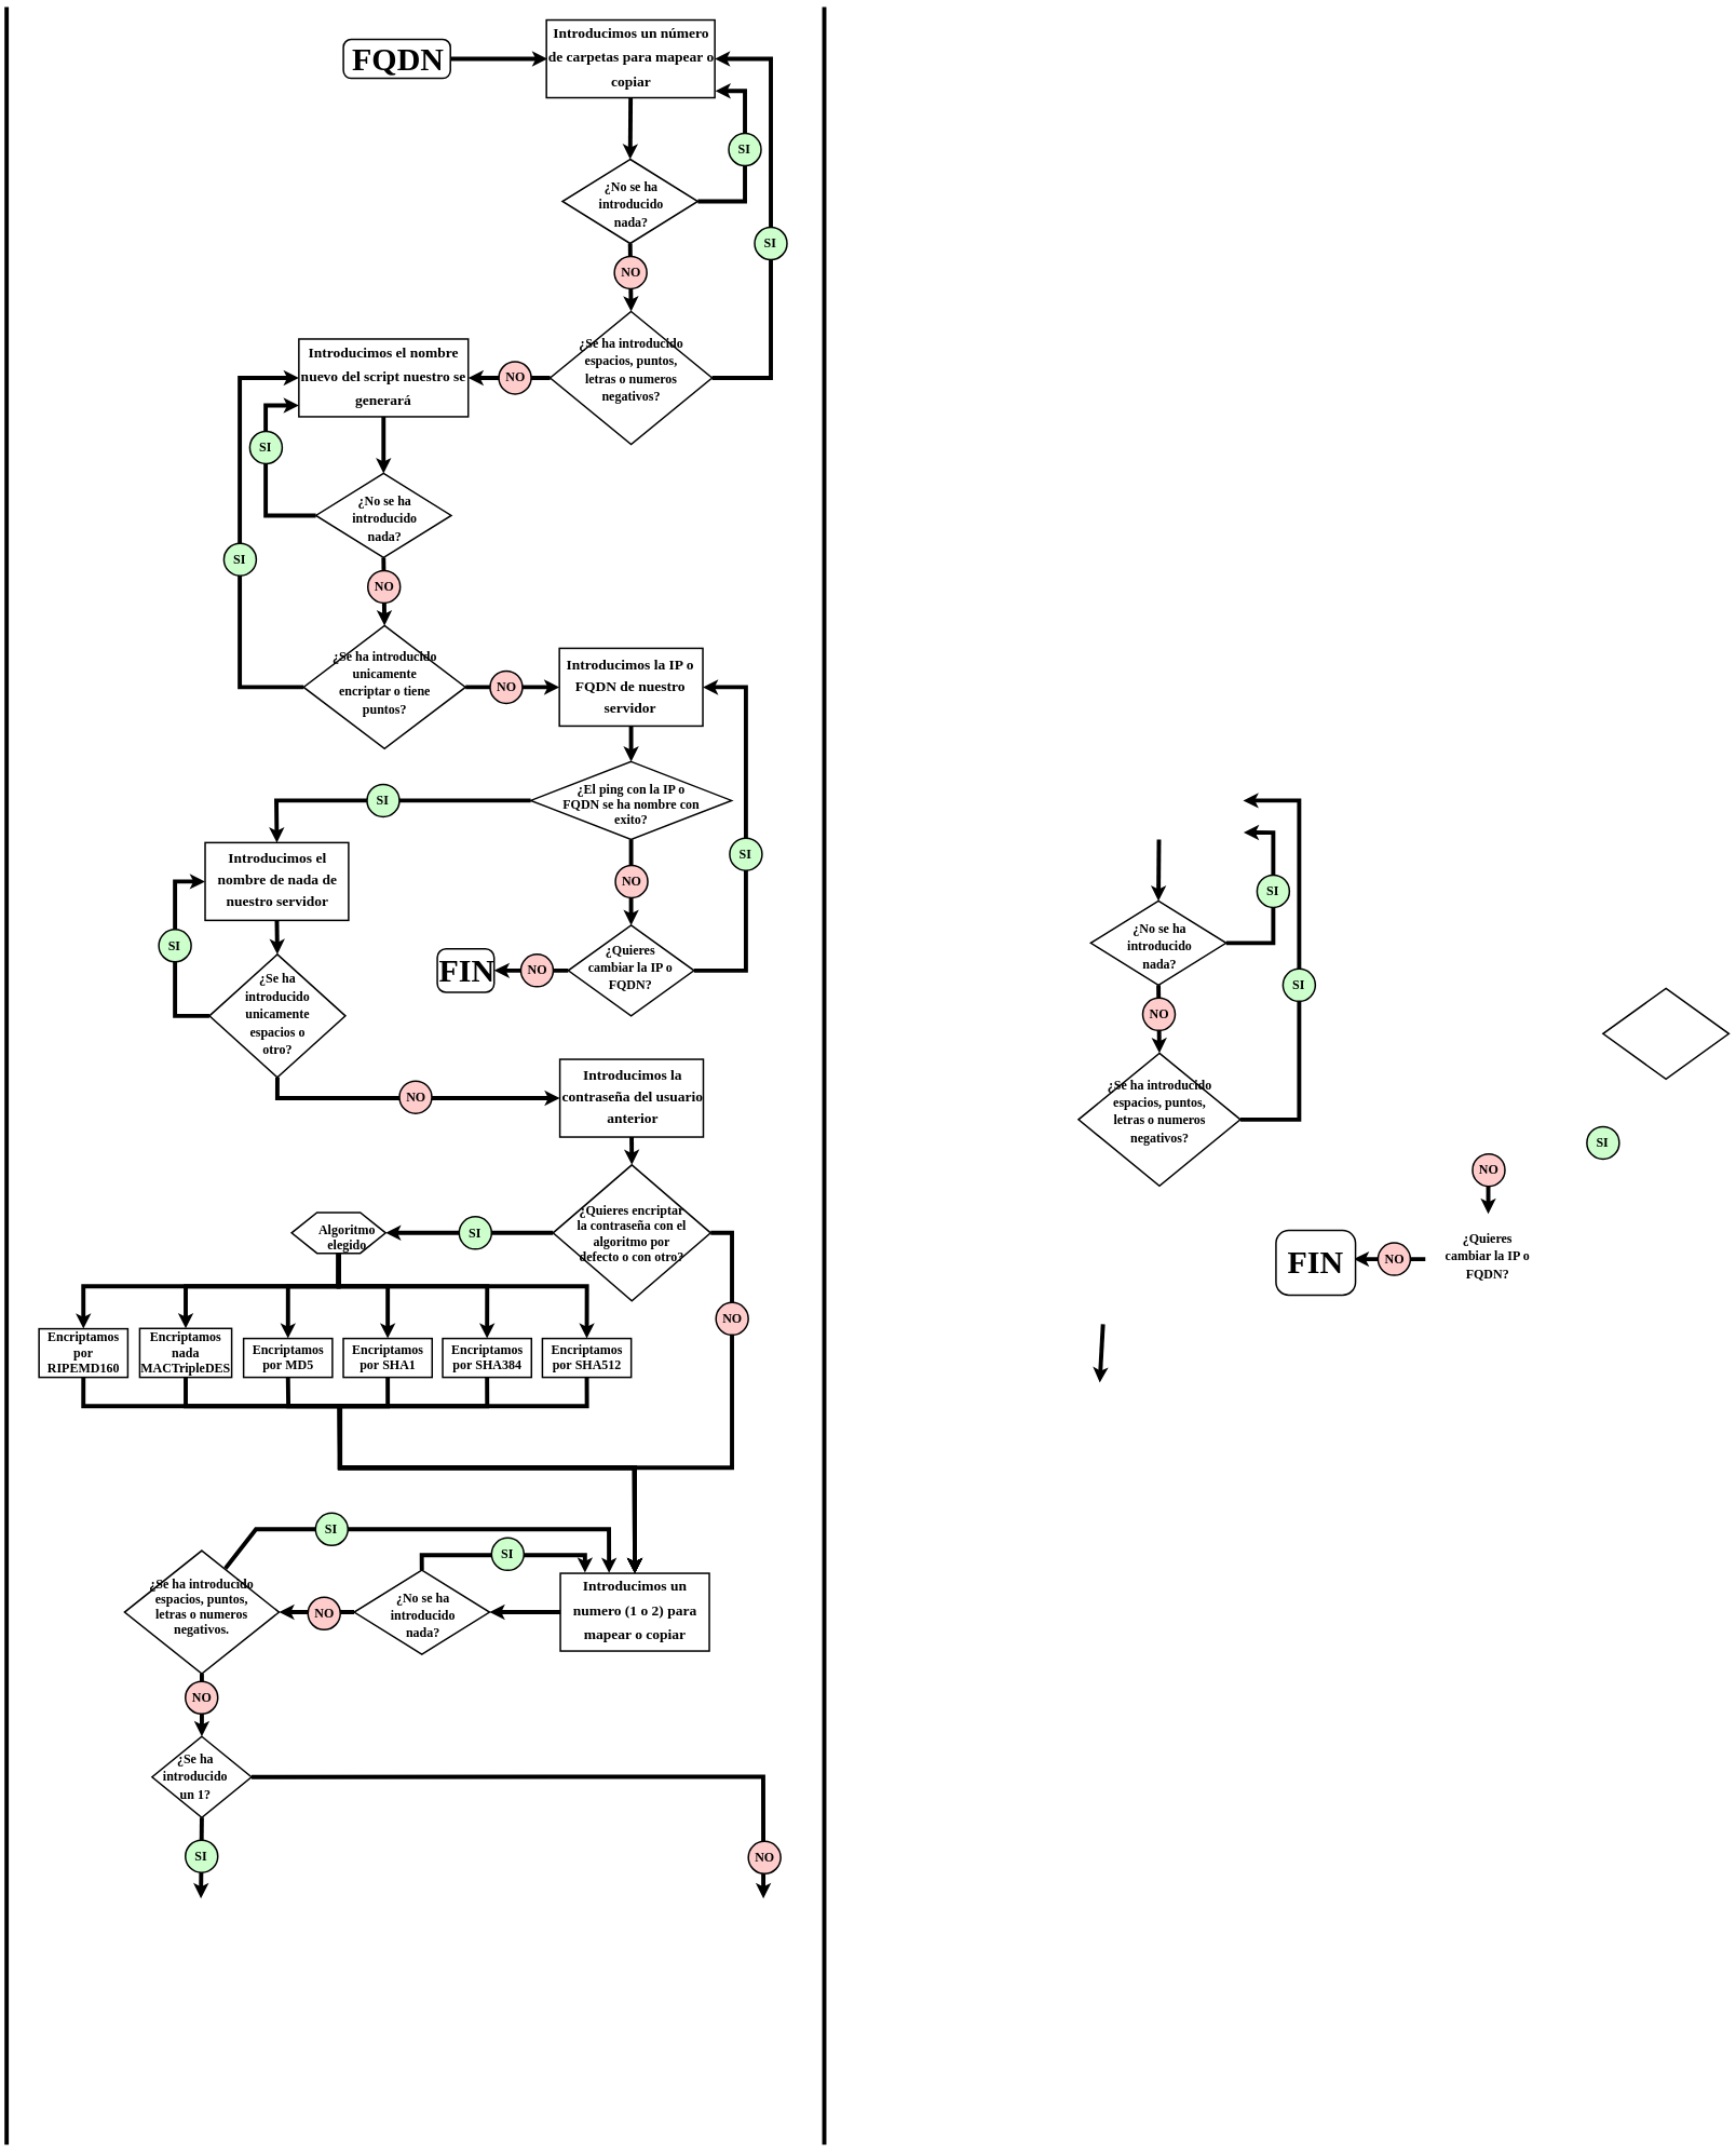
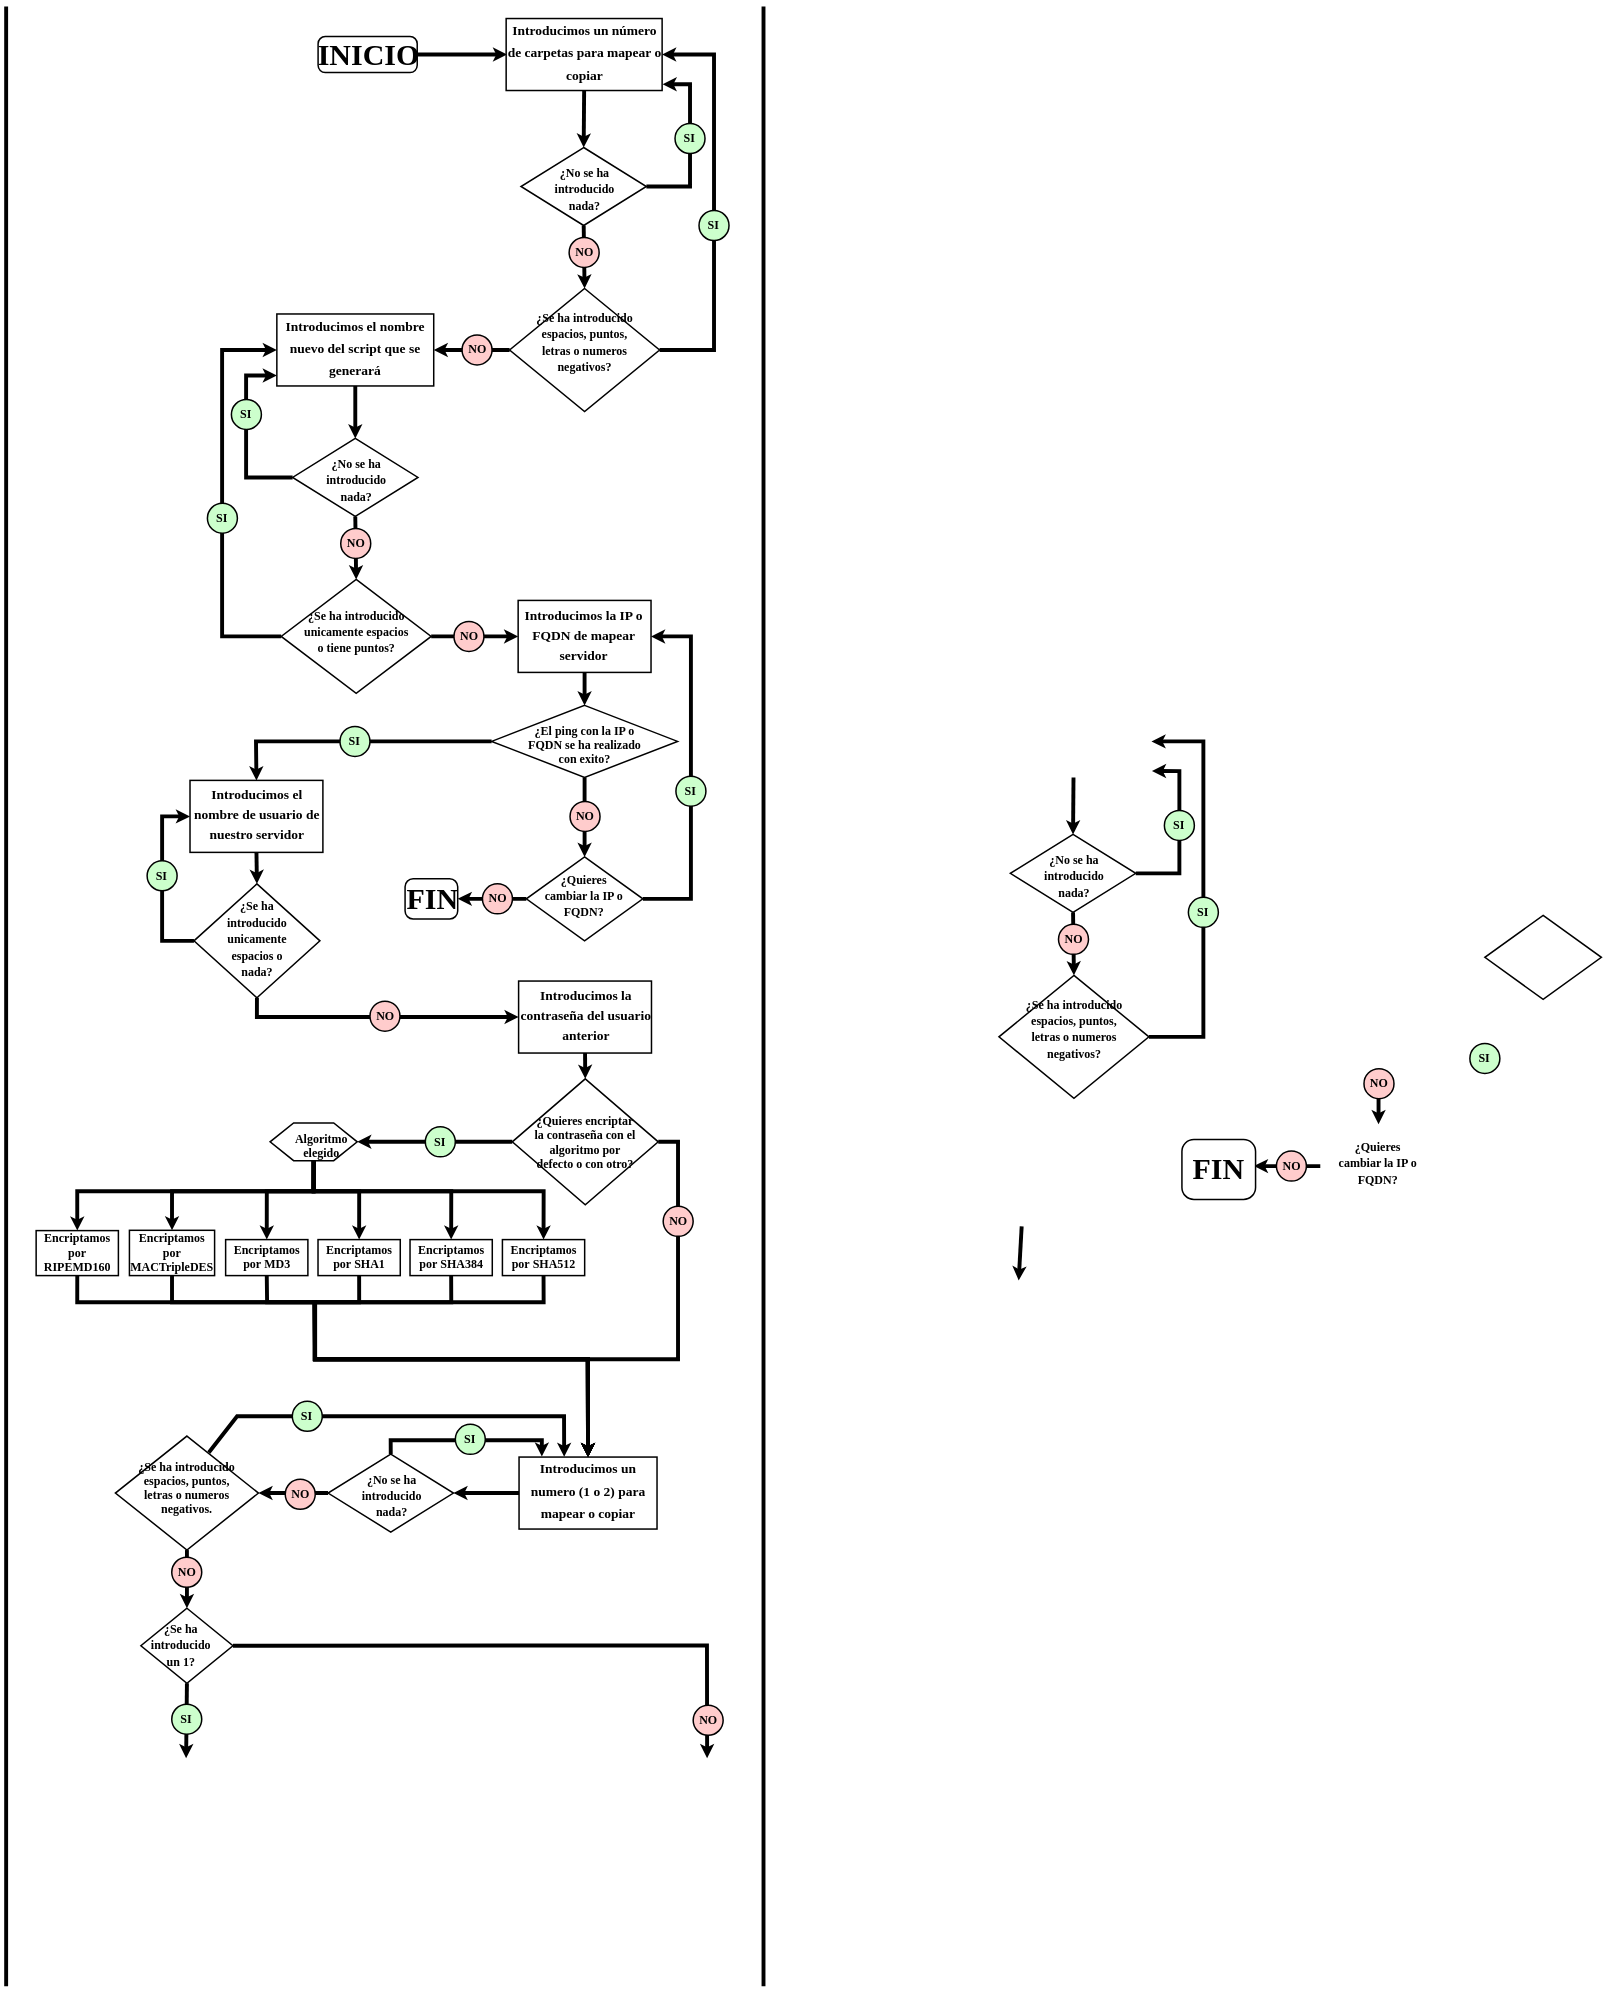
- <mxCell id="3" value="&lt;span style=&quot;border-color: var(--border-color);&quot;&gt;&lt;font data-font-src=&quot;https://fonts.googleapis.com/css?family=Poppins&quot; face=&quot;Poppins&quot; size=&quot;1&quot; style=&quot;&quot;&gt;&lt;b style=&quot;font-size: 100px;&quot;&gt;FQDN&lt;/b&gt;&lt;/font&gt;&lt;/span&gt;" style="text;html=1;strokeColor=none;fillColor=none;align=center;verticalAlign=middle;whiteSpace=wrap;rounded=0;fontSize=30;fontFamily=Tahoma;" vertex="1" parent="1"><mxGeometry x="1074" y="132.5" width="308.5" height="95" as="geometry" /></mxCell>
+ <mxCell id="3" value="&lt;span style=&quot;border-color: var(--border-color);&quot;&gt;&lt;font data-font-src=&quot;https://fonts.googleapis.com/css?family=Poppins&quot; face=&quot;Poppins&quot; size=&quot;1&quot; style=&quot;&quot;&gt;&lt;b style=&quot;font-size: 100px;&quot;&gt;INICIO&lt;/b&gt;&lt;/font&gt;&lt;/span&gt;" style="text;html=1;strokeColor=none;fillColor=none;align=center;verticalAlign=middle;whiteSpace=wrap;rounded=0;fontSize=30;fontFamily=Tahoma;" vertex="1" parent="1"><mxGeometry x="1074" y="132.5" width="308.5" height="95" as="geometry" /></mxCell>
- <mxCell id="25" value="&lt;p style=&quot;line-height: 210%;&quot;&gt;&lt;span style=&quot;border-color: var(--border-color);&quot;&gt;&lt;font size=&quot;1&quot; data-font-src=&quot;https://fonts.googleapis.com/css?family=Poppins&quot; face=&quot;Poppins&quot; style=&quot;&quot;&gt;&lt;b style=&quot;font-size: 45px;&quot;&gt;Introducimos el nombre nuevo del script nuestro se generará&lt;/b&gt;&lt;/font&gt;&lt;/span&gt;&lt;/p&gt;" style="text;html=1;strokeColor=none;fillColor=none;align=center;verticalAlign=middle;whiteSpace=wrap;rounded=0;fontSize=30;fontFamily=Tahoma;" vertex="1" parent="1"><mxGeometry x="927" y="1060" width="512.5" height="210" as="geometry" /></mxCell>
+ <mxCell id="25" value="&lt;p style=&quot;line-height: 210%;&quot;&gt;&lt;span style=&quot;border-color: var(--border-color);&quot;&gt;&lt;font size=&quot;1&quot; data-font-src=&quot;https://fonts.googleapis.com/css?family=Poppins&quot; face=&quot;Poppins&quot; style=&quot;&quot;&gt;&lt;b style=&quot;font-size: 45px;&quot;&gt;Introducimos el nombre nuevo del script que se generará&lt;/b&gt;&lt;/font&gt;&lt;/span&gt;&lt;/p&gt;" style="text;html=1;strokeColor=none;fillColor=none;align=center;verticalAlign=middle;whiteSpace=wrap;rounded=0;fontSize=30;fontFamily=Tahoma;" vertex="1" parent="1"><mxGeometry x="927" y="1060" width="512.5" height="210" as="geometry" /></mxCell>
- <mxCell id="31" value="&lt;p style=&quot;line-height: 148%;&quot;&gt;&lt;font size=&quot;1&quot; face=&quot;Poppins&quot;&gt;&lt;b style=&quot;font-size: 40px;&quot;&gt;¿Se ha introducido unicamente encriptar o tiene puntos?&lt;/b&gt;&lt;/font&gt;&lt;/p&gt;" style="text;html=1;strokeColor=none;fillColor=none;align=center;verticalAlign=middle;whiteSpace=wrap;rounded=0;fontSize=30;fontFamily=Tahoma;" vertex="1" parent="1"><mxGeometry x="1002.72" y="1996" width="368.55" height="230" as="geometry" /></mxCell>
+ <mxCell id="31" value="&lt;p style=&quot;line-height: 148%;&quot;&gt;&lt;font size=&quot;1&quot; face=&quot;Poppins&quot;&gt;&lt;b style=&quot;font-size: 40px;&quot;&gt;¿Se ha introducido unicamente espacios o tiene puntos?&lt;/b&gt;&lt;/font&gt;&lt;/p&gt;" style="text;html=1;strokeColor=none;fillColor=none;align=center;verticalAlign=middle;whiteSpace=wrap;rounded=0;fontSize=30;fontFamily=Tahoma;" vertex="1" parent="1"><mxGeometry x="1002.72" y="1996" width="368.55" height="230" as="geometry" /></mxCell>
- <mxCell id="41" value="&lt;p style=&quot;line-height: 210%;&quot;&gt;&lt;font face=&quot;Poppins&quot;&gt;&lt;span style=&quot;font-size: 45px;&quot;&gt;&lt;b&gt;Introducimos la IP o FQDN de nuestro servidor&lt;/b&gt;&lt;/span&gt;&lt;/font&gt;&lt;/p&gt;" style="text;html=1;strokeColor=none;fillColor=none;align=center;verticalAlign=middle;whiteSpace=wrap;rounded=0;fontSize=30;fontFamily=Tahoma;" vertex="1" parent="1"><mxGeometry x="1731.49" y="2015" width="428.51" height="210" as="geometry" /></mxCell>
+ <mxCell id="41" value="&lt;p style=&quot;line-height: 210%;&quot;&gt;&lt;font face=&quot;Poppins&quot;&gt;&lt;span style=&quot;font-size: 45px;&quot;&gt;&lt;b&gt;Introducimos la IP o FQDN de mapear servidor&lt;/b&gt;&lt;/span&gt;&lt;/font&gt;&lt;/p&gt;" style="text;html=1;strokeColor=none;fillColor=none;align=center;verticalAlign=middle;whiteSpace=wrap;rounded=0;fontSize=30;fontFamily=Tahoma;" vertex="1" parent="1"><mxGeometry x="1731.49" y="2015" width="428.51" height="210" as="geometry" /></mxCell>
- <mxCell id="44" value="&lt;p style=&quot;line-height: 148%;&quot;&gt;&lt;font face=&quot;Poppins&quot;&gt;&lt;span style=&quot;font-size: 40px;&quot;&gt;&lt;b&gt;¿El ping con la IP o FQDN se ha nombre con exito?&lt;/b&gt;&lt;/span&gt;&lt;/font&gt;&lt;/p&gt;" style="text;html=1;strokeColor=none;fillColor=none;align=center;verticalAlign=middle;whiteSpace=wrap;rounded=0;fontSize=30;fontFamily=Tahoma;" vertex="1" parent="1"><mxGeometry x="1731" y="2399" width="435" height="170" as="geometry" /></mxCell>
+ <mxCell id="44" value="&lt;p style=&quot;line-height: 148%;&quot;&gt;&lt;font face=&quot;Poppins&quot;&gt;&lt;span style=&quot;font-size: 40px;&quot;&gt;&lt;b&gt;¿El ping con la IP o FQDN se ha realizado con exito?&lt;/b&gt;&lt;/span&gt;&lt;/font&gt;&lt;/p&gt;" style="text;html=1;strokeColor=none;fillColor=none;align=center;verticalAlign=middle;whiteSpace=wrap;rounded=0;fontSize=30;fontFamily=Tahoma;" vertex="1" parent="1"><mxGeometry x="1731" y="2399" width="435" height="170" as="geometry" /></mxCell>
- <mxCell id="65" value="&lt;p style=&quot;line-height: 210%;&quot;&gt;&lt;font face=&quot;Poppins&quot;&gt;&lt;span style=&quot;font-size: 45px;&quot;&gt;&lt;b&gt;Introducimos el nombre de nada de nuestro servidor&lt;/b&gt;&lt;/span&gt;&lt;/font&gt;&lt;/p&gt;" style="text;html=1;strokeColor=none;fillColor=none;align=center;verticalAlign=middle;whiteSpace=wrap;rounded=0;fontSize=30;fontFamily=Tahoma;" vertex="1" parent="1"><mxGeometry x="635.25" y="2612" width="441.75" height="210" as="geometry" /></mxCell>
+ <mxCell id="65" value="&lt;p style=&quot;line-height: 210%;&quot;&gt;&lt;font face=&quot;Poppins&quot;&gt;&lt;span style=&quot;font-size: 45px;&quot;&gt;&lt;b&gt;Introducimos el nombre de usuario de nuestro servidor&lt;/b&gt;&lt;/span&gt;&lt;/font&gt;&lt;/p&gt;" style="text;html=1;strokeColor=none;fillColor=none;align=center;verticalAlign=middle;whiteSpace=wrap;rounded=0;fontSize=30;fontFamily=Tahoma;" vertex="1" parent="1"><mxGeometry x="635.25" y="2612" width="441.75" height="210" as="geometry" /></mxCell>
- <mxCell id="74" value="&lt;p style=&quot;line-height: 148%;&quot;&gt;&lt;font size=&quot;1&quot; face=&quot;Poppins&quot;&gt;&lt;b style=&quot;font-size: 40px;&quot;&gt;¿Se ha introducido unicamente espacios o otro?&lt;/b&gt;&lt;/font&gt;&lt;/p&gt;" style="text;html=1;strokeColor=none;fillColor=none;align=center;verticalAlign=middle;whiteSpace=wrap;rounded=0;fontSize=30;fontFamily=Tahoma;" vertex="1" parent="1"><mxGeometry x="724.74" y="2993" width="262.77" height="284" as="geometry" /></mxCell>
+ <mxCell id="74" value="&lt;p style=&quot;line-height: 148%;&quot;&gt;&lt;font size=&quot;1&quot; face=&quot;Poppins&quot;&gt;&lt;b style=&quot;font-size: 40px;&quot;&gt;¿Se ha introducido unicamente espacios o nada?&lt;/b&gt;&lt;/font&gt;&lt;/p&gt;" style="text;html=1;strokeColor=none;fillColor=none;align=center;verticalAlign=middle;whiteSpace=wrap;rounded=0;fontSize=30;fontFamily=Tahoma;" vertex="1" parent="1"><mxGeometry x="724.74" y="2993" width="262.77" height="284" as="geometry" /></mxCell>
- <mxCell id="111" value="&lt;p style=&quot;line-height: 148%;&quot;&gt;&lt;font face=&quot;Poppins&quot;&gt;&lt;span style=&quot;font-size: 40px;&quot;&gt;&lt;b&gt;Encriptamos nada MACTripleDES&lt;/b&gt;&lt;/span&gt;&lt;/font&gt;&lt;/p&gt;" style="text;html=1;strokeColor=none;fillColor=none;align=center;verticalAlign=middle;whiteSpace=wrap;rounded=0;fontSize=30;fontFamily=Tahoma;" vertex="1" parent="1"><mxGeometry x="431" y="4107" width="283" height="140" as="geometry" /></mxCell>
+ <mxCell id="111" value="&lt;p style=&quot;line-height: 148%;&quot;&gt;&lt;font face=&quot;Poppins&quot;&gt;&lt;span style=&quot;font-size: 40px;&quot;&gt;&lt;b&gt;Encriptamos por MACTripleDES&lt;/b&gt;&lt;/span&gt;&lt;/font&gt;&lt;/p&gt;" style="text;html=1;strokeColor=none;fillColor=none;align=center;verticalAlign=middle;whiteSpace=wrap;rounded=0;fontSize=30;fontFamily=Tahoma;" vertex="1" parent="1"><mxGeometry x="431" y="4107" width="283" height="140" as="geometry" /></mxCell>
- <mxCell id="108" value="&lt;p style=&quot;line-height: 148%;&quot;&gt;&lt;font face=&quot;Poppins&quot;&gt;&lt;span style=&quot;font-size: 40px;&quot;&gt;&lt;b&gt;Encriptamos por&amp;nbsp;&lt;/b&gt;&lt;/span&gt;&lt;/font&gt;&lt;b style=&quot;font-size: 40px; font-family: Poppins; background-color: initial;&quot;&gt;MD5&lt;/b&gt;&lt;/p&gt;" style="text;html=1;strokeColor=none;fillColor=none;align=center;verticalAlign=middle;whiteSpace=wrap;rounded=0;fontSize=30;fontFamily=Tahoma;" vertex="1" parent="1"><mxGeometry x="761.75" y="4141" width="254.22" height="100" as="geometry" /></mxCell>
+ <mxCell id="108" value="&lt;p style=&quot;line-height: 148%;&quot;&gt;&lt;font face=&quot;Poppins&quot;&gt;&lt;span style=&quot;font-size: 40px;&quot;&gt;&lt;b&gt;Encriptamos por&amp;nbsp;&lt;/b&gt;&lt;/span&gt;&lt;/font&gt;&lt;b style=&quot;font-size: 40px; font-family: Poppins; background-color: initial;&quot;&gt;MD3&lt;/b&gt;&lt;/p&gt;" style="text;html=1;strokeColor=none;fillColor=none;align=center;verticalAlign=middle;whiteSpace=wrap;rounded=0;fontSize=30;fontFamily=Tahoma;" vertex="1" parent="1"><mxGeometry x="761.75" y="4141" width="254.22" height="100" as="geometry" /></mxCell>
